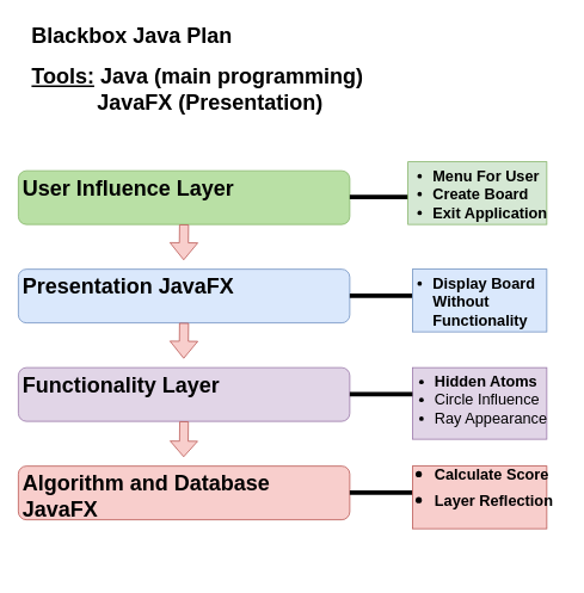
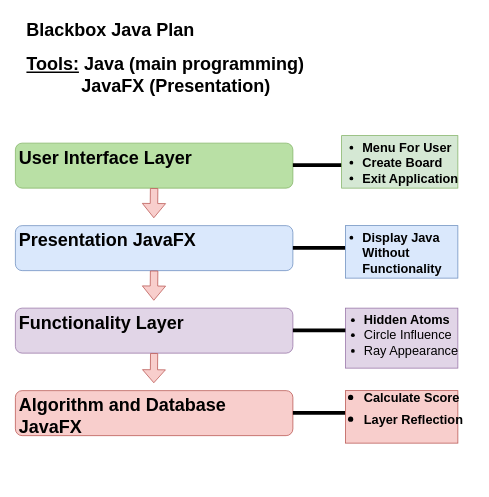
- <mxCell id="3" value="&lt;h1&gt;User Influence Layer&lt;/h1&gt;" style="text;html=1;strokeColor=none;fillColor=none;spacing=5;spacingTop=-20;whiteSpace=wrap;overflow=hidden;rounded=0;" vertex="1" parent="1"><mxGeometry x="20" y="190" width="370" height="60" as="geometry" /></mxCell>
+ <mxCell id="3" value="&lt;h1&gt;User Interface Layer&lt;/h1&gt;" style="text;html=1;strokeColor=none;fillColor=none;spacing=5;spacingTop=-20;whiteSpace=wrap;overflow=hidden;rounded=0;" vertex="1" parent="1"><mxGeometry x="20" y="190" width="370" height="60" as="geometry" /></mxCell>
- <mxCell id="12" value="&lt;h1&gt;&lt;ul style=&quot;font-size: 17px;&quot;&gt;&lt;li&gt;Display Board Without Functionality&lt;/li&gt;&lt;/ul&gt;&lt;/h1&gt;" style="text;html=1;strokeColor=none;fillColor=none;spacing=5;spacingTop=-20;whiteSpace=wrap;overflow=hidden;rounded=0;" vertex="1" parent="1"><mxGeometry x="437.5" y="300" width="190" height="120" as="geometry" /></mxCell>
+ <mxCell id="12" value="&lt;h1&gt;&lt;ul style=&quot;font-size: 17px;&quot;&gt;&lt;li&gt;Display Java Without Functionality&lt;/li&gt;&lt;/ul&gt;&lt;/h1&gt;" style="text;html=1;strokeColor=none;fillColor=none;spacing=5;spacingTop=-20;whiteSpace=wrap;overflow=hidden;rounded=0;" vertex="1" parent="1"><mxGeometry x="437.5" y="300" width="190" height="120" as="geometry" /></mxCell>
